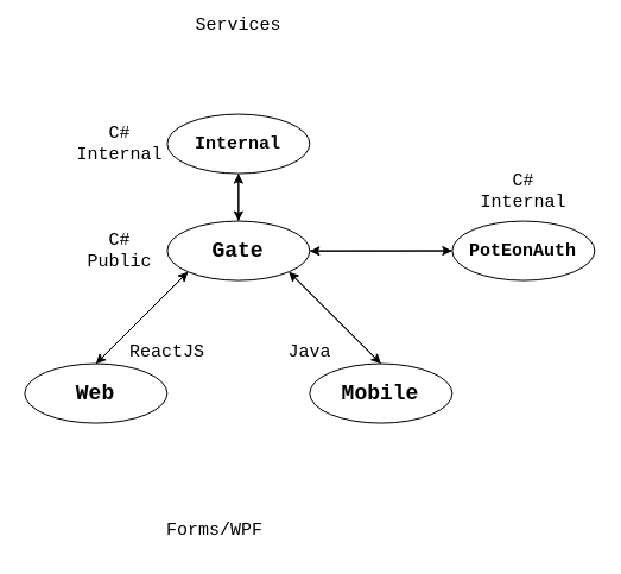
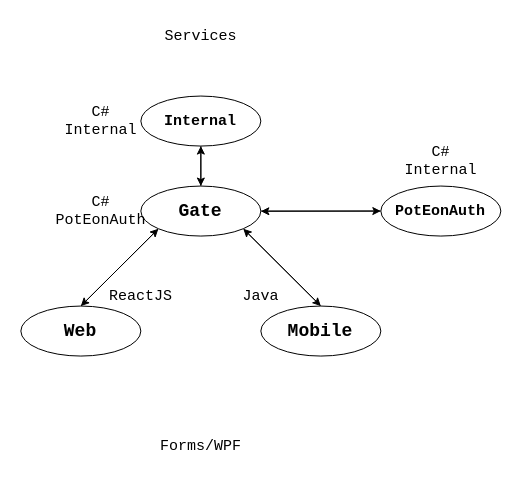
- <mxCell id="20" value="Services" style="text;html=1;align=center;verticalAlign=middle;resizable=0;points=[];autosize=1;strokeColor=none;fillColor=none;fontSize=15;fontFamily=Courier New;labelBackgroundColor=none;" parent="1" vertex="1"><mxGeometry x="150.35" y="5.56" width="100" height="30" as="geometry" /></mxCell>
+ <mxCell id="20" value="Services" style="text;html=1;align=center;verticalAlign=middle;resizable=0;points=[];autosize=1;strokeColor=none;fillColor=none;fontSize=15;fontFamily=Courier New;labelBackgroundColor=none;" parent="1" vertex="1"><mxGeometry x="150.35" y="20.56" width="100" height="30" as="geometry" /></mxCell>
- <mxCell id="16" value="C#&lt;br&gt;Public" style="text;html=1;align=center;verticalAlign=middle;resizable=0;points=[];autosize=1;strokeColor=none;fillColor=none;fontSize=15;fontFamily=Courier New;labelBackgroundColor=none;" parent="1" vertex="1"><mxGeometry x="60.35" y="185.56" width="80" height="50" as="geometry" /></mxCell>
+ <mxCell id="16" value="C#&lt;br&gt;PotEonAuth" style="text;html=1;align=center;verticalAlign=middle;resizable=0;points=[];autosize=1;strokeColor=none;fillColor=none;fontSize=15;fontFamily=Courier New;labelBackgroundColor=none;" parent="1" vertex="1"><mxGeometry x="60.35" y="185.56" width="80" height="50" as="geometry" /></mxCell>
- <mxCell id="21" value="Forms/WPF" style="text;html=1;align=center;verticalAlign=middle;resizable=0;points=[];autosize=1;strokeColor=none;fillColor=none;fontSize=15;fontFamily=Courier New;labelBackgroundColor=none;" vertex="1" parent="1"><mxGeometry x="130.35" y="430.56" width="100" height="30" as="geometry" /></mxCell>
+ <mxCell id="21" value="Forms/WPF" style="text;html=1;align=center;verticalAlign=middle;resizable=0;points=[];autosize=1;strokeColor=none;fillColor=none;fontSize=15;fontFamily=Courier New;labelBackgroundColor=none;" vertex="1" parent="1"><mxGeometry x="150.35" y="430.56" width="100" height="30" as="geometry" /></mxCell>
